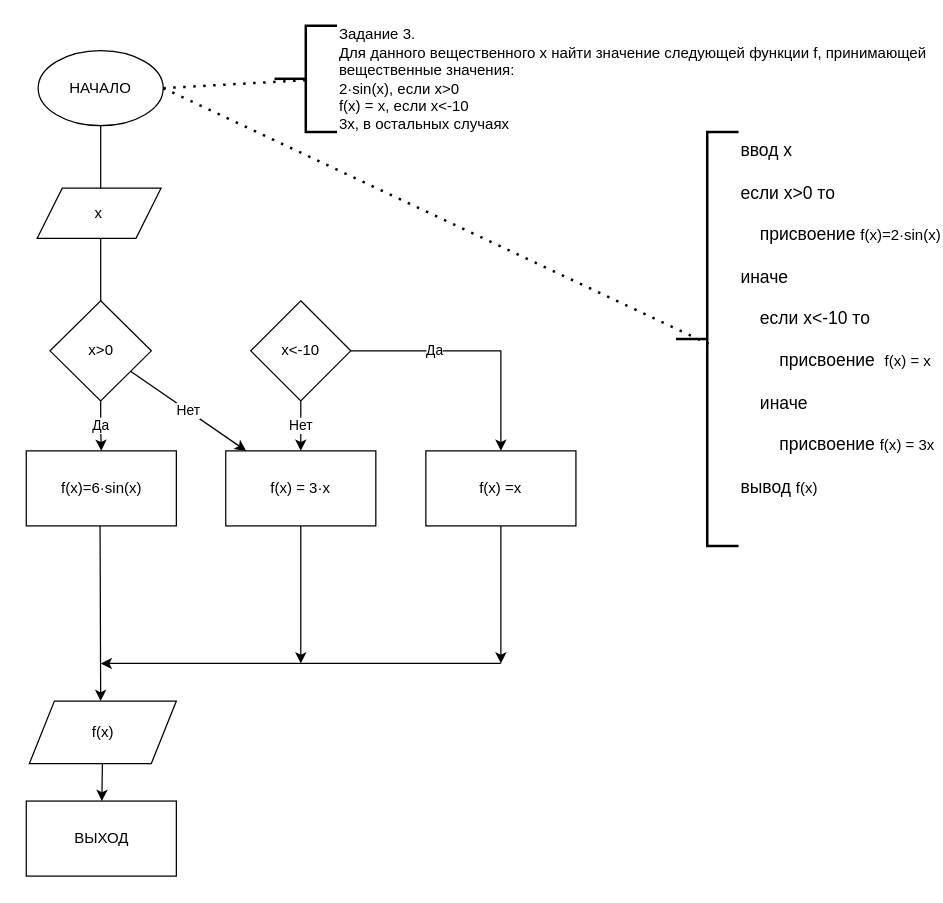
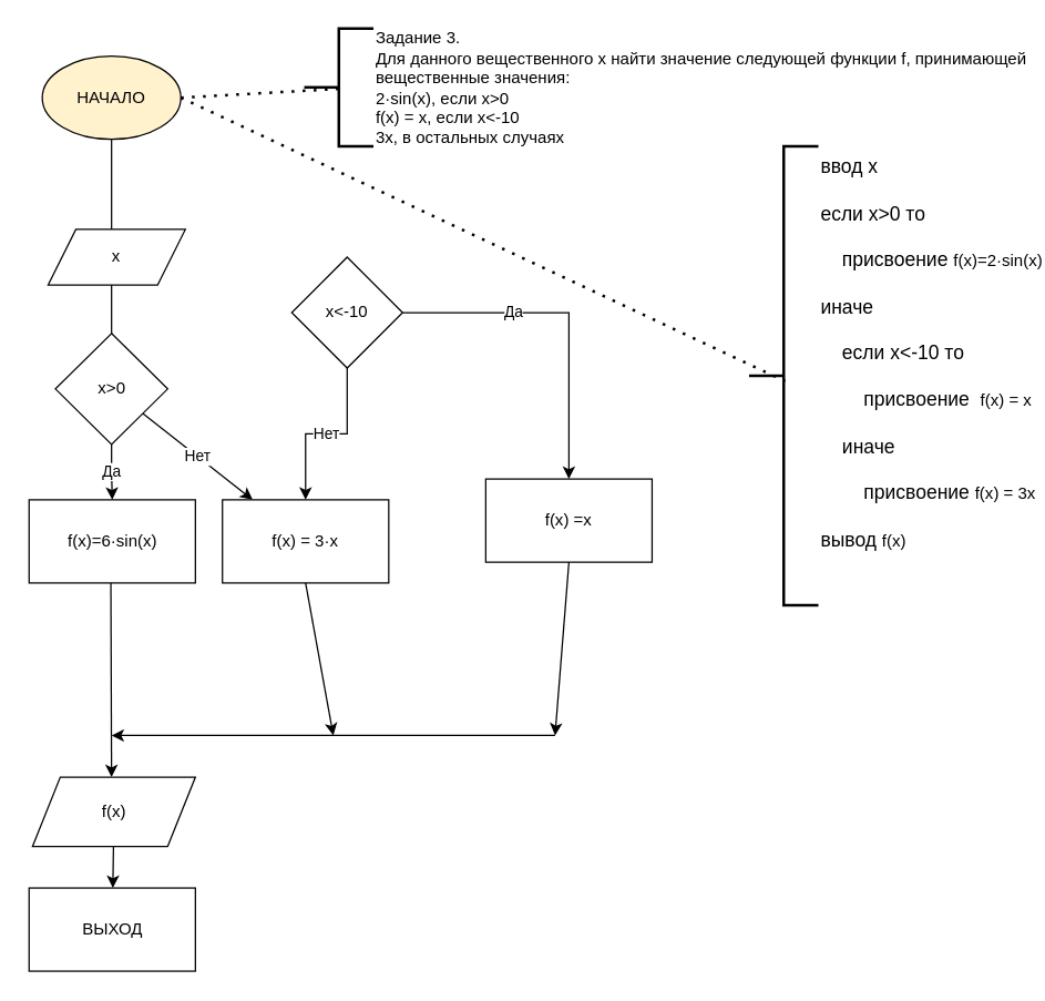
- <mxCell id="3" value="НАЧАЛО" style="ellipse;whiteSpace=wrap;html=1;" vertex="1" parent="1"><mxGeometry x="30" y="40" width="100" height="60" as="geometry" /></mxCell>
+ <mxCell id="3" value="НАЧАЛО" style="ellipse;whiteSpace=wrap;html=1;fillColor=#fff2cc;" vertex="1" parent="1"><mxGeometry x="30" y="40" width="100" height="60" as="geometry" /></mxCell>
- <mxCell id="8" value="x" style="shape=parallelogram;perimeter=parallelogramPerimeter;whiteSpace=wrap;html=1;fixedSize=1;" vertex="1" parent="1"><mxGeometry x="29.25" y="150" width="99" height="40" as="geometry" /></mxCell>
+ <mxCell id="8" value="x" style="shape=parallelogram;perimeter=parallelogramPerimeter;whiteSpace=wrap;html=1;fixedSize=1;" vertex="1" parent="1"><mxGeometry x="34.25" y="165" width="99" height="40" as="geometry" /></mxCell>
- <mxCell id="20" value="x&amp;lt;-10" style="rhombus;whiteSpace=wrap;html=1;" vertex="1" parent="1"><mxGeometry x="200" y="240" width="80" height="80" as="geometry" /></mxCell>
+ <mxCell id="20" value="x&amp;lt;-10" style="rhombus;whiteSpace=wrap;html=1;" vertex="1" parent="1"><mxGeometry x="210" y="185" width="80" height="80" as="geometry" /></mxCell>
- <mxCell id="7" value="f(x) = 3·x" style="whiteSpace=wrap;html=1;" vertex="1" parent="1"><mxGeometry x="180" y="360" width="120" height="60" as="geometry" /></mxCell>
+ <mxCell id="7" value="f(x) = 3·x" style="whiteSpace=wrap;html=1;" vertex="1" parent="1"><mxGeometry x="160" y="360" width="120" height="60" as="geometry" /></mxCell>
- <mxCell id="21" value="f(x) =x" style="whiteSpace=wrap;html=1;" vertex="1" parent="1"><mxGeometry x="340" y="360" width="120" height="60" as="geometry" /></mxCell>
+ <mxCell id="21" value="f(x) =x" style="whiteSpace=wrap;html=1;" vertex="1" parent="1"><mxGeometry x="350" y="345" width="120" height="60" as="geometry" /></mxCell>
